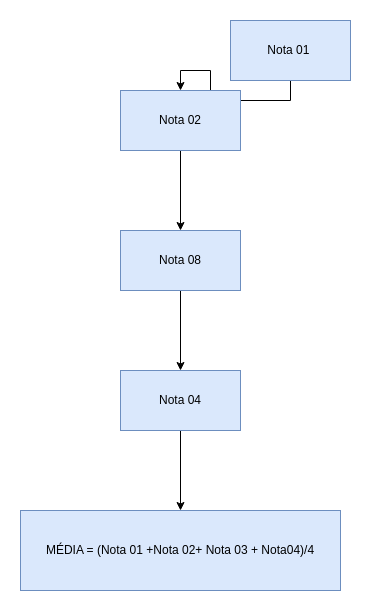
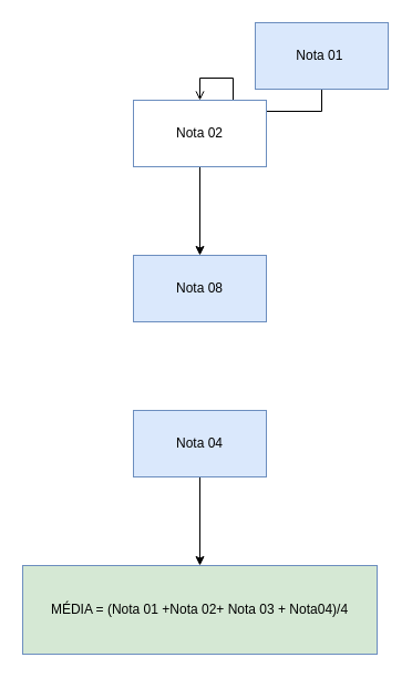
- <mxCell id="2" value="" style="edgeStyle=orthogonalEdgeStyle;rounded=0;orthogonalLoop=1;jettySize=auto;html=1;" edge="1" parent="1" source="3" target="5"><mxGeometry relative="1" as="geometry" /></mxCell>
+ <mxCell id="2" value="" style="edgeStyle=orthogonalEdgeStyle;rounded=0;orthogonalLoop=1;jettySize=auto;html=1;endArrow=open;" edge="1" parent="1" source="3" target="5"><mxGeometry relative="1" as="geometry" /></mxCell>
- <mxCell id="5" value="&lt;font style=&quot;vertical-align: inherit&quot;&gt;&lt;font style=&quot;vertical-align: inherit&quot;&gt;Nota 02&lt;/font&gt;&lt;/font&gt;" style="rounded=0;whiteSpace=wrap;html=1;fillColor=#dae8fc;strokeColor=#6c8ebf;" vertex="1" parent="1"><mxGeometry x="120" y="90" width="120" height="60" as="geometry" /></mxCell>
+ <mxCell id="5" value="&lt;font style=&quot;vertical-align: inherit&quot;&gt;&lt;font style=&quot;vertical-align: inherit&quot;&gt;Nota 02&lt;/font&gt;&lt;/font&gt;" style="rounded=0;whiteSpace=wrap;html=1;fillColor=#ffffff;strokeColor=#6c8ebf;" vertex="1" parent="1"><mxGeometry x="120" y="90" width="120" height="60" as="geometry" /></mxCell>
- <mxCell id="6" value="" style="edgeStyle=orthogonalEdgeStyle;rounded=0;orthogonalLoop=1;jettySize=auto;html=1;" edge="1" parent="1" source="7" target="9"><mxGeometry relative="1" as="geometry" /></mxCell>
- <mxCell id="10" value="&lt;font style=&quot;vertical-align: inherit&quot;&gt;&lt;font style=&quot;vertical-align: inherit&quot;&gt;&lt;font style=&quot;vertical-align: inherit&quot;&gt;&lt;font style=&quot;vertical-align: inherit&quot;&gt;MÉDIA = (Nota 01 +Nota 02+ Nota 03 + Nota04)/4&lt;/font&gt;&lt;/font&gt;&lt;/font&gt;&lt;/font&gt;" style="rounded=0;whiteSpace=wrap;html=1;fillColor=#dae8fc;strokeColor=#6c8ebf;" vertex="1" parent="1"><mxGeometry x="20" y="510" width="320" height="80" as="geometry" /></mxCell>
+ <mxCell id="10" value="&lt;font style=&quot;vertical-align: inherit&quot;&gt;&lt;font style=&quot;vertical-align: inherit&quot;&gt;&lt;font style=&quot;vertical-align: inherit&quot;&gt;&lt;font style=&quot;vertical-align: inherit&quot;&gt;MÉDIA = (Nota 01 +Nota 02+ Nota 03 + Nota04)/4&lt;/font&gt;&lt;/font&gt;&lt;/font&gt;&lt;/font&gt;" style="rounded=0;whiteSpace=wrap;html=1;fillColor=#d5e8d4;strokeColor=#6c8ebf;" vertex="1" parent="1"><mxGeometry x="20" y="510" width="320" height="80" as="geometry" /></mxCell>
